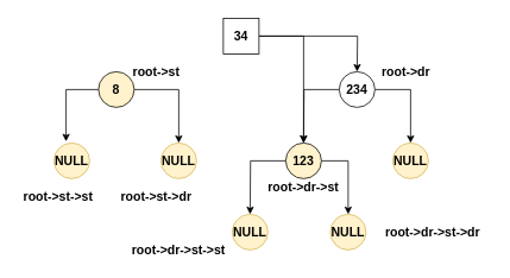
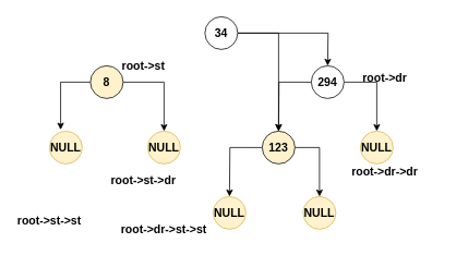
- <mxCell id="4" value="&lt;b&gt;&lt;font style=&quot;font-size: 14px&quot;&gt;34&lt;/font&gt;&lt;/b&gt;" style="whiteSpace=wrap;html=1;aspect=fixed;rounded=0;" parent="1" vertex="1"><mxGeometry x="250" y="20" width="40" height="40" as="geometry" /></mxCell>
+ <mxCell id="4" value="&lt;b&gt;&lt;font style=&quot;font-size: 14px&quot;&gt;34&lt;/font&gt;&lt;/b&gt;" style="ellipse;whiteSpace=wrap;html=1;aspect=fixed;" parent="1" vertex="1"><mxGeometry x="250" y="20" width="40" height="40" as="geometry" /></mxCell>
- <mxCell id="21" value="&lt;b&gt;&lt;font style=&quot;font-size: 14px&quot;&gt;root-&amp;gt;dr&lt;/font&gt;&lt;/b&gt;" style="text;html=1;strokeColor=none;fillColor=none;align=center;verticalAlign=middle;whiteSpace=wrap;rounded=0;" parent="1" vertex="1"><mxGeometry x="420" y="70" width="70" height="20" as="geometry" /></mxCell>
+ <mxCell id="21" value="&lt;b&gt;&lt;font style=&quot;font-size: 14px&quot;&gt;root-&amp;gt;dr&lt;/font&gt;&lt;/b&gt;" style="text;html=1;strokeColor=none;fillColor=none;align=center;verticalAlign=middle;whiteSpace=wrap;rounded=0;" parent="1" vertex="1"><mxGeometry x="435" y="85" width="70" height="20" as="geometry" /></mxCell>
- <mxCell id="7" value="&lt;b&gt;&lt;font style=&quot;font-size: 14px&quot;&gt;234&lt;/font&gt;&lt;/b&gt;" style="ellipse;whiteSpace=wrap;html=1;aspect=fixed;" parent="1" vertex="1"><mxGeometry x="380" y="80" width="40" height="40" as="geometry" /></mxCell>
+ <mxCell id="7" value="&lt;b&gt;&lt;font style=&quot;font-size: 14px&quot;&gt;294&lt;/font&gt;&lt;/b&gt;" style="ellipse;whiteSpace=wrap;html=1;aspect=fixed;" parent="1" vertex="1"><mxGeometry x="380" y="80" width="40" height="40" as="geometry" /></mxCell>
- <mxCell id="23" value="&lt;b&gt;&lt;font style=&quot;font-size: 14px&quot;&gt;root-&amp;gt;dr-&amp;gt;st&lt;/font&gt;&lt;/b&gt;" style="text;html=1;strokeColor=none;fillColor=none;align=center;verticalAlign=middle;whiteSpace=wrap;rounded=0;" parent="1" vertex="1"><mxGeometry x="290" y="200" width="100" height="20" as="geometry" /></mxCell>
+ <mxCell id="22" value="&lt;b&gt;&lt;font style=&quot;font-size: 14px&quot;&gt;root-&amp;gt;dr-&amp;gt;dr&lt;/font&gt;&lt;/b&gt;" style="text;html=1;strokeColor=none;fillColor=none;align=center;verticalAlign=middle;whiteSpace=wrap;rounded=0;" parent="1" vertex="1"><mxGeometry x="420" y="200" width="100" height="20" as="geometry" /></mxCell>
- <mxCell id="19" value="&lt;b&gt;&lt;font style=&quot;font-size: 14px&quot;&gt;root-&amp;gt;st-&amp;gt;st&lt;/font&gt;&lt;/b&gt;" style="text;html=1;strokeColor=none;fillColor=none;align=center;verticalAlign=middle;whiteSpace=wrap;rounded=0;" parent="1" vertex="1"><mxGeometry x="20" y="210" width="90" height="20" as="geometry" /></mxCell>
+ <mxCell id="19" value="&lt;b&gt;&lt;font style=&quot;font-size: 14px&quot;&gt;root-&amp;gt;st-&amp;gt;st&lt;/font&gt;&lt;/b&gt;" style="text;html=1;strokeColor=none;fillColor=none;align=center;verticalAlign=middle;whiteSpace=wrap;rounded=0;" parent="1" vertex="1"><mxGeometry x="15" y="260" width="90" height="20" as="geometry" /></mxCell>
- <mxCell id="25" value="&lt;b&gt;&lt;font style=&quot;font-size: 14px&quot;&gt;root-&amp;gt;dr-&amp;gt;st-&amp;gt;dr&lt;/font&gt;&lt;/b&gt;" style="text;html=1;strokeColor=none;fillColor=none;align=center;verticalAlign=middle;whiteSpace=wrap;rounded=0;" parent="1" vertex="1"><mxGeometry x="420" y="250" width="130" height="20" as="geometry" /></mxCell>
